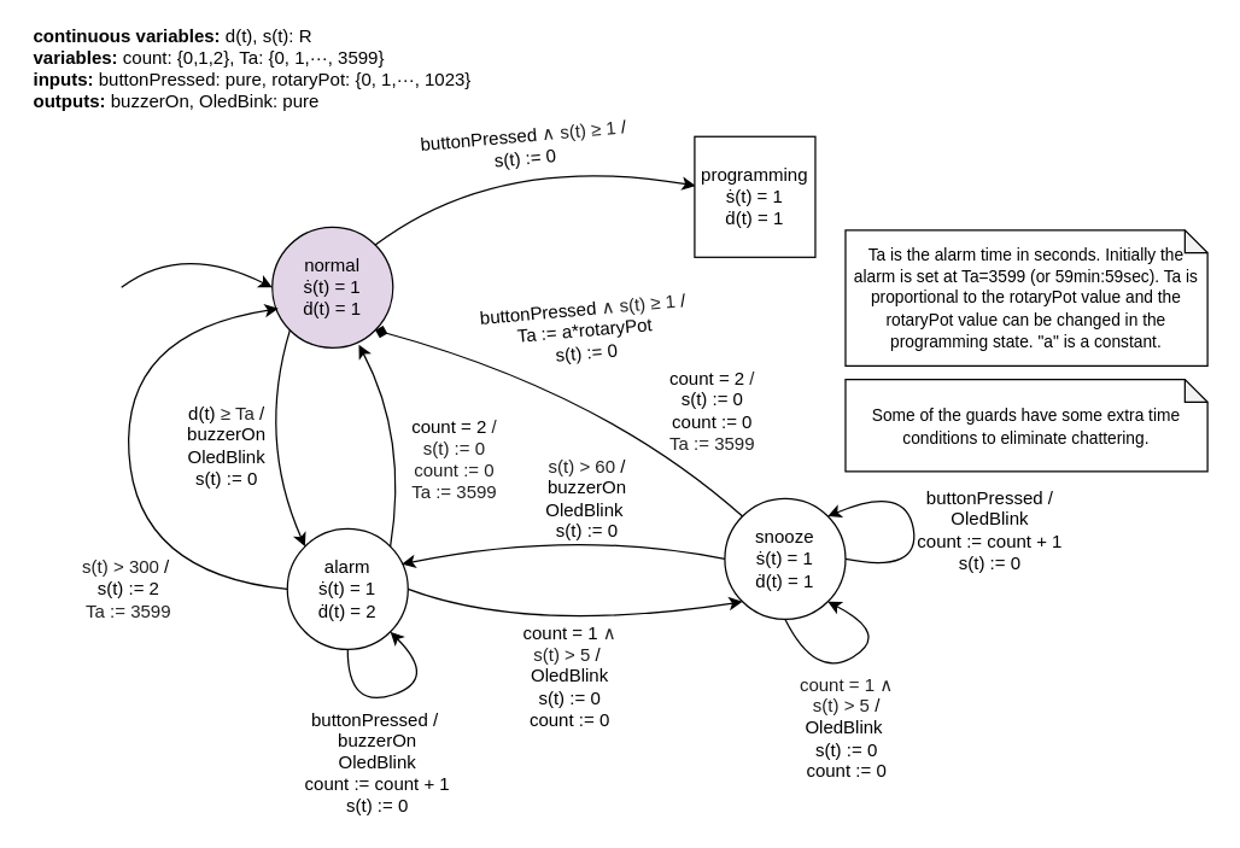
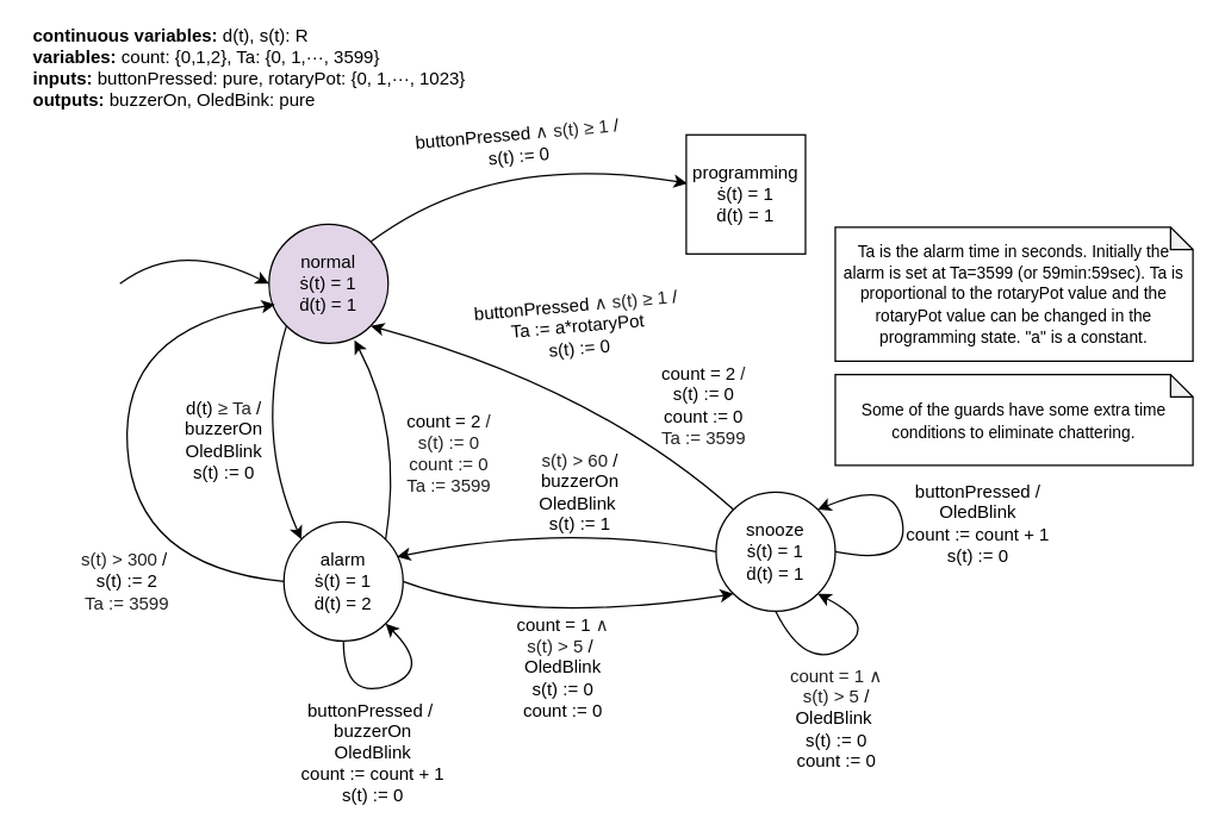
- <mxCell id="13" value="" style="endArrow=diamond;html=1;exitX=0;exitY=0;exitDx=0;exitDy=0;entryX=1;entryY=1;entryDx=0;entryDy=0;curved=1;" parent="1" source="11" target="2" edge="1"><mxGeometry width="50" height="50" relative="1" as="geometry"><mxPoint x="390" y="270" as="sourcePoint" /><mxPoint x="440" y="220" as="targetPoint" /><Array as="points"><mxPoint x="400" y="260" /></Array></mxGeometry></mxCell>
+ <mxCell id="13" value="" style="endArrow=classic;html=1;exitX=0;exitY=0;exitDx=0;exitDy=0;entryX=1;entryY=1;entryDx=0;entryDy=0;curved=1;" parent="1" source="11" target="2" edge="1"><mxGeometry width="50" height="50" relative="1" as="geometry"><mxPoint x="390" y="270" as="sourcePoint" /><mxPoint x="440" y="220" as="targetPoint" /><Array as="points"><mxPoint x="400" y="260" /></Array></mxGeometry></mxCell>
- <mxCell id="28" value="&lt;span style=&quot;background-color: rgb(255 , 255 , 255)&quot;&gt;&lt;font color=&quot;#202122&quot; face=&quot;sans-serif&quot;&gt;s(t) &amp;gt; 60&lt;/font&gt;&lt;/span&gt;&lt;span style=&quot;color: rgb(32 , 33 , 34) ; font-family: sans-serif ; background-color: rgb(255 , 255 , 255)&quot;&gt;&amp;nbsp;&lt;/span&gt;/&lt;br&gt;buzzerOn&lt;br&gt;OledBlink&amp;nbsp;&lt;br&gt;s(t) := 0" style="text;html=1;strokeColor=none;fillColor=none;align=center;verticalAlign=middle;whiteSpace=wrap;rounded=0;" parent="1" vertex="1"><mxGeometry x="344" y="295" width="90" height="69" as="geometry" /></mxCell>
+ <mxCell id="28" value="&lt;span style=&quot;background-color: rgb(255 , 255 , 255)&quot;&gt;&lt;font color=&quot;#202122&quot; face=&quot;sans-serif&quot;&gt;s(t) &amp;gt; 60&lt;/font&gt;&lt;/span&gt;&lt;span style=&quot;color: rgb(32 , 33 , 34) ; font-family: sans-serif ; background-color: rgb(255 , 255 , 255)&quot;&gt;&amp;nbsp;&lt;/span&gt;/&lt;br&gt;buzzerOn&lt;br&gt;OledBlink&amp;nbsp;&lt;br&gt;s(t) := 1" style="text;html=1;strokeColor=none;fillColor=none;align=center;verticalAlign=middle;whiteSpace=wrap;rounded=0;" parent="1" vertex="1"><mxGeometry x="344" y="295" width="90" height="69" as="geometry" /></mxCell>
